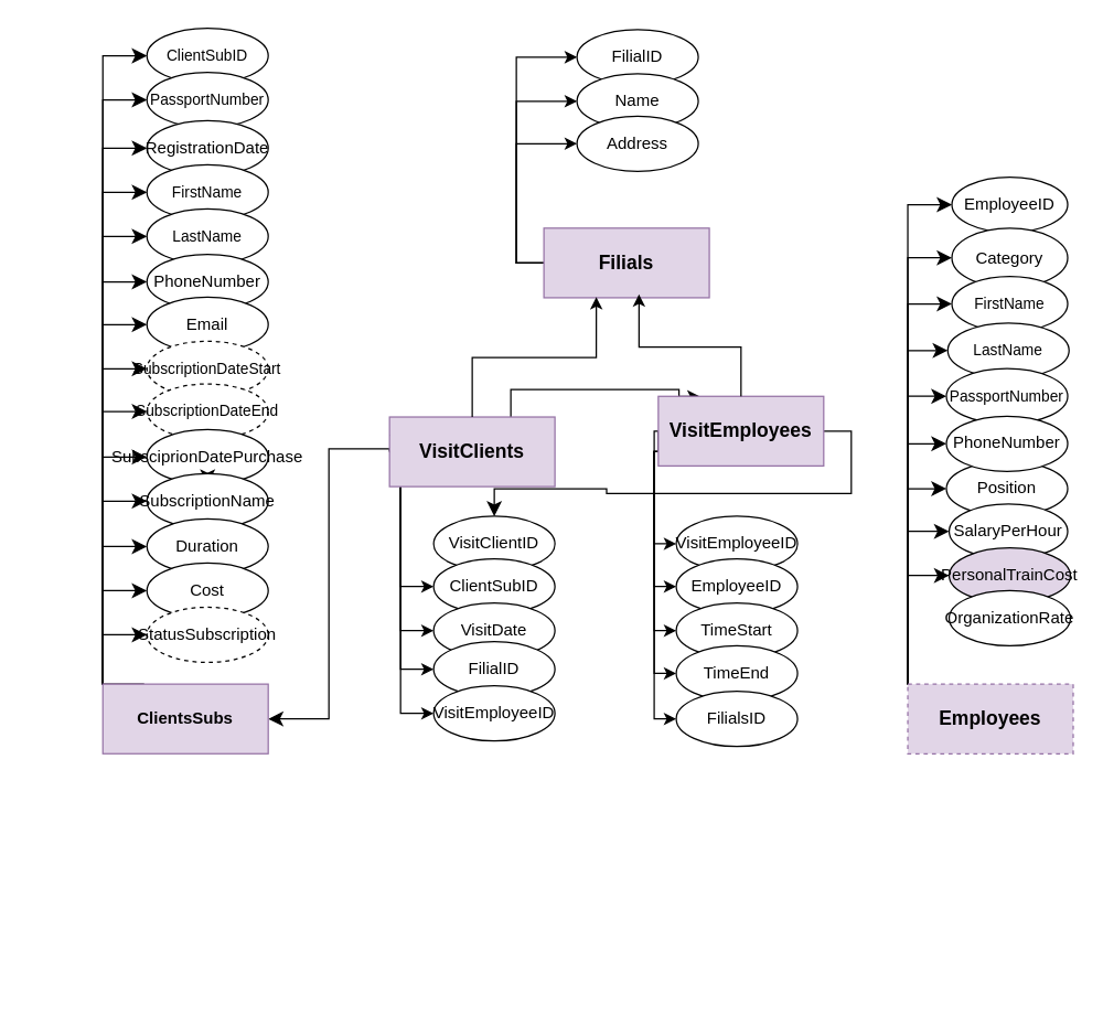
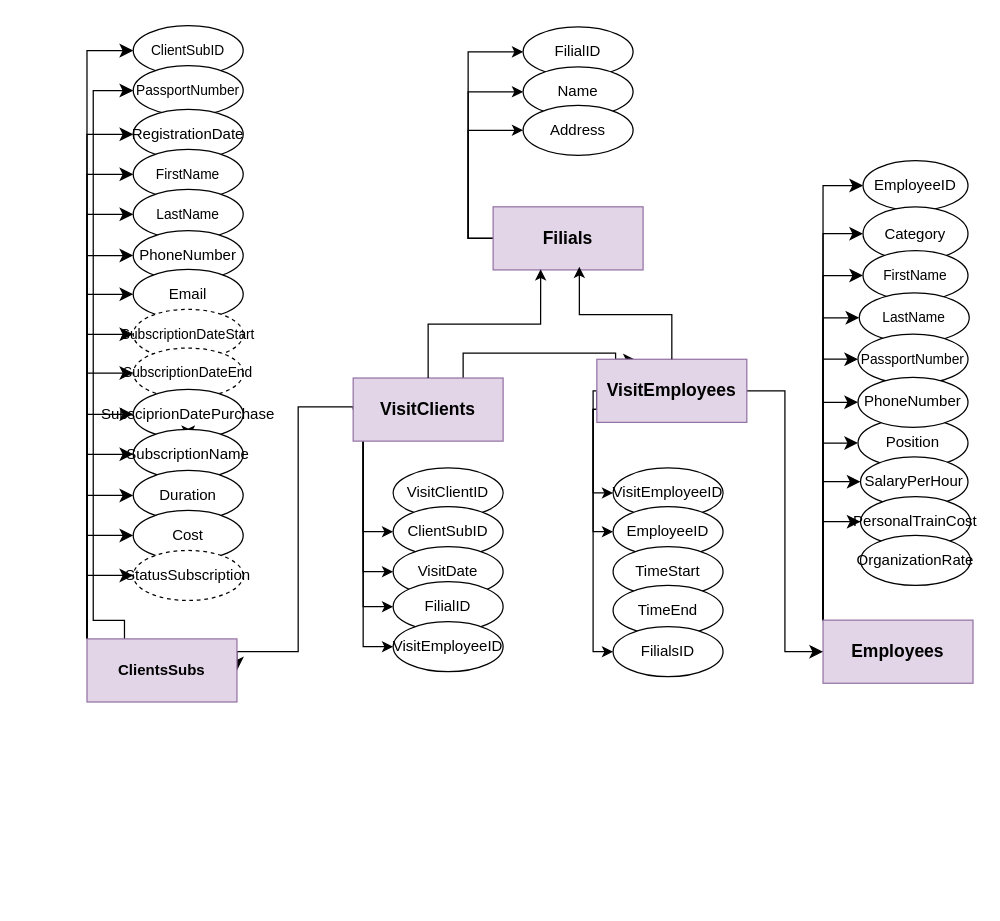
- <mxCell id="43" style="edgeStyle=orthogonalEdgeStyle;rounded=0;orthogonalLoop=1;jettySize=auto;html=1;exitX=1;exitY=0.5;exitDx=0;exitDy=0;fontSize=12;startSize=8;endSize=8;" parent="1" source="44" target="30" edge="1"><mxGeometry relative="1" as="geometry" /></mxCell>
+ <mxCell id="43" style="edgeStyle=orthogonalEdgeStyle;rounded=0;orthogonalLoop=1;jettySize=auto;html=1;exitX=1;exitY=0.5;exitDx=0;exitDy=0;entryX=0;entryY=0.5;entryDx=0;entryDy=0;fontSize=12;startSize=8;endSize=8;" parent="1" source="44" target="12" edge="1"><mxGeometry relative="1" as="geometry" /></mxCell>
- <mxCell id="37" value="PersonalTrainCost" style="ellipse;whiteSpace=wrap;html=1;fillColor=#e1d5e7;" parent="1" vertex="1"><mxGeometry x="688" y="397" width="88" height="40" as="geometry" /></mxCell>
+ <mxCell id="37" value="PersonalTrainCost" style="ellipse;whiteSpace=wrap;html=1;" parent="1" vertex="1"><mxGeometry x="688" y="397" width="88" height="40" as="geometry" /></mxCell>
- <mxCell id="39" style="edgeStyle=orthogonalEdgeStyle;rounded=0;orthogonalLoop=1;jettySize=auto;html=1;exitX=0;exitY=0.5;exitDx=0;exitDy=0;entryX=0;entryY=0.5;entryDx=0;entryDy=0;" parent="1" source="44" target="71" edge="1"><mxGeometry relative="1" as="geometry"><Array as="points"><mxPoint x="474" y="327" /><mxPoint x="474" y="457" /></Array></mxGeometry></mxCell>
- <mxCell id="40" style="edgeStyle=orthogonalEdgeStyle;rounded=0;orthogonalLoop=1;jettySize=auto;html=1;exitX=0;exitY=0.5;exitDx=0;exitDy=0;entryX=0;entryY=0.5;entryDx=0;entryDy=0;" parent="1" source="44" target="72" edge="1"><mxGeometry relative="1" as="geometry"><Array as="points"><mxPoint x="474" y="327" /><mxPoint x="474" y="488" /></Array></mxGeometry></mxCell>
- <mxCell id="64" value="ClientsSubs" style="rounded=0;whiteSpace=wrap;html=1;fillColor=#e1d5e7;strokeColor=#9673a6;fontStyle=1" parent="1" vertex="1"><mxGeometry x="74" y="495.75" width="120" height="50.5" as="geometry" /></mxCell>
+ <mxCell id="64" value="ClientsSubs" style="rounded=0;whiteSpace=wrap;html=1;fillColor=#e1d5e7;strokeColor=#9673a6;fontStyle=1" parent="1" vertex="1"><mxGeometry x="69" y="510.75" width="120" height="50.5" as="geometry" /></mxCell>
- <mxCell id="12" value="&lt;span style=&quot;font-size: 14px;&quot;&gt;Employees&lt;/span&gt;" style="rounded=0;whiteSpace=wrap;html=1;fillColor=#e1d5e7;strokeColor=#9673a6;fontStyle=1;dashed=1;" parent="1" vertex="1"><mxGeometry x="658" y="495.75" width="120" height="50.5" as="geometry" /></mxCell>
+ <mxCell id="12" value="&lt;span style=&quot;font-size: 14px;&quot;&gt;Employees&lt;/span&gt;" style="rounded=0;whiteSpace=wrap;html=1;fillColor=#e1d5e7;strokeColor=#9673a6;fontStyle=1" parent="1" vertex="1"><mxGeometry x="658" y="495.75" width="120" height="50.5" as="geometry" /></mxCell>
